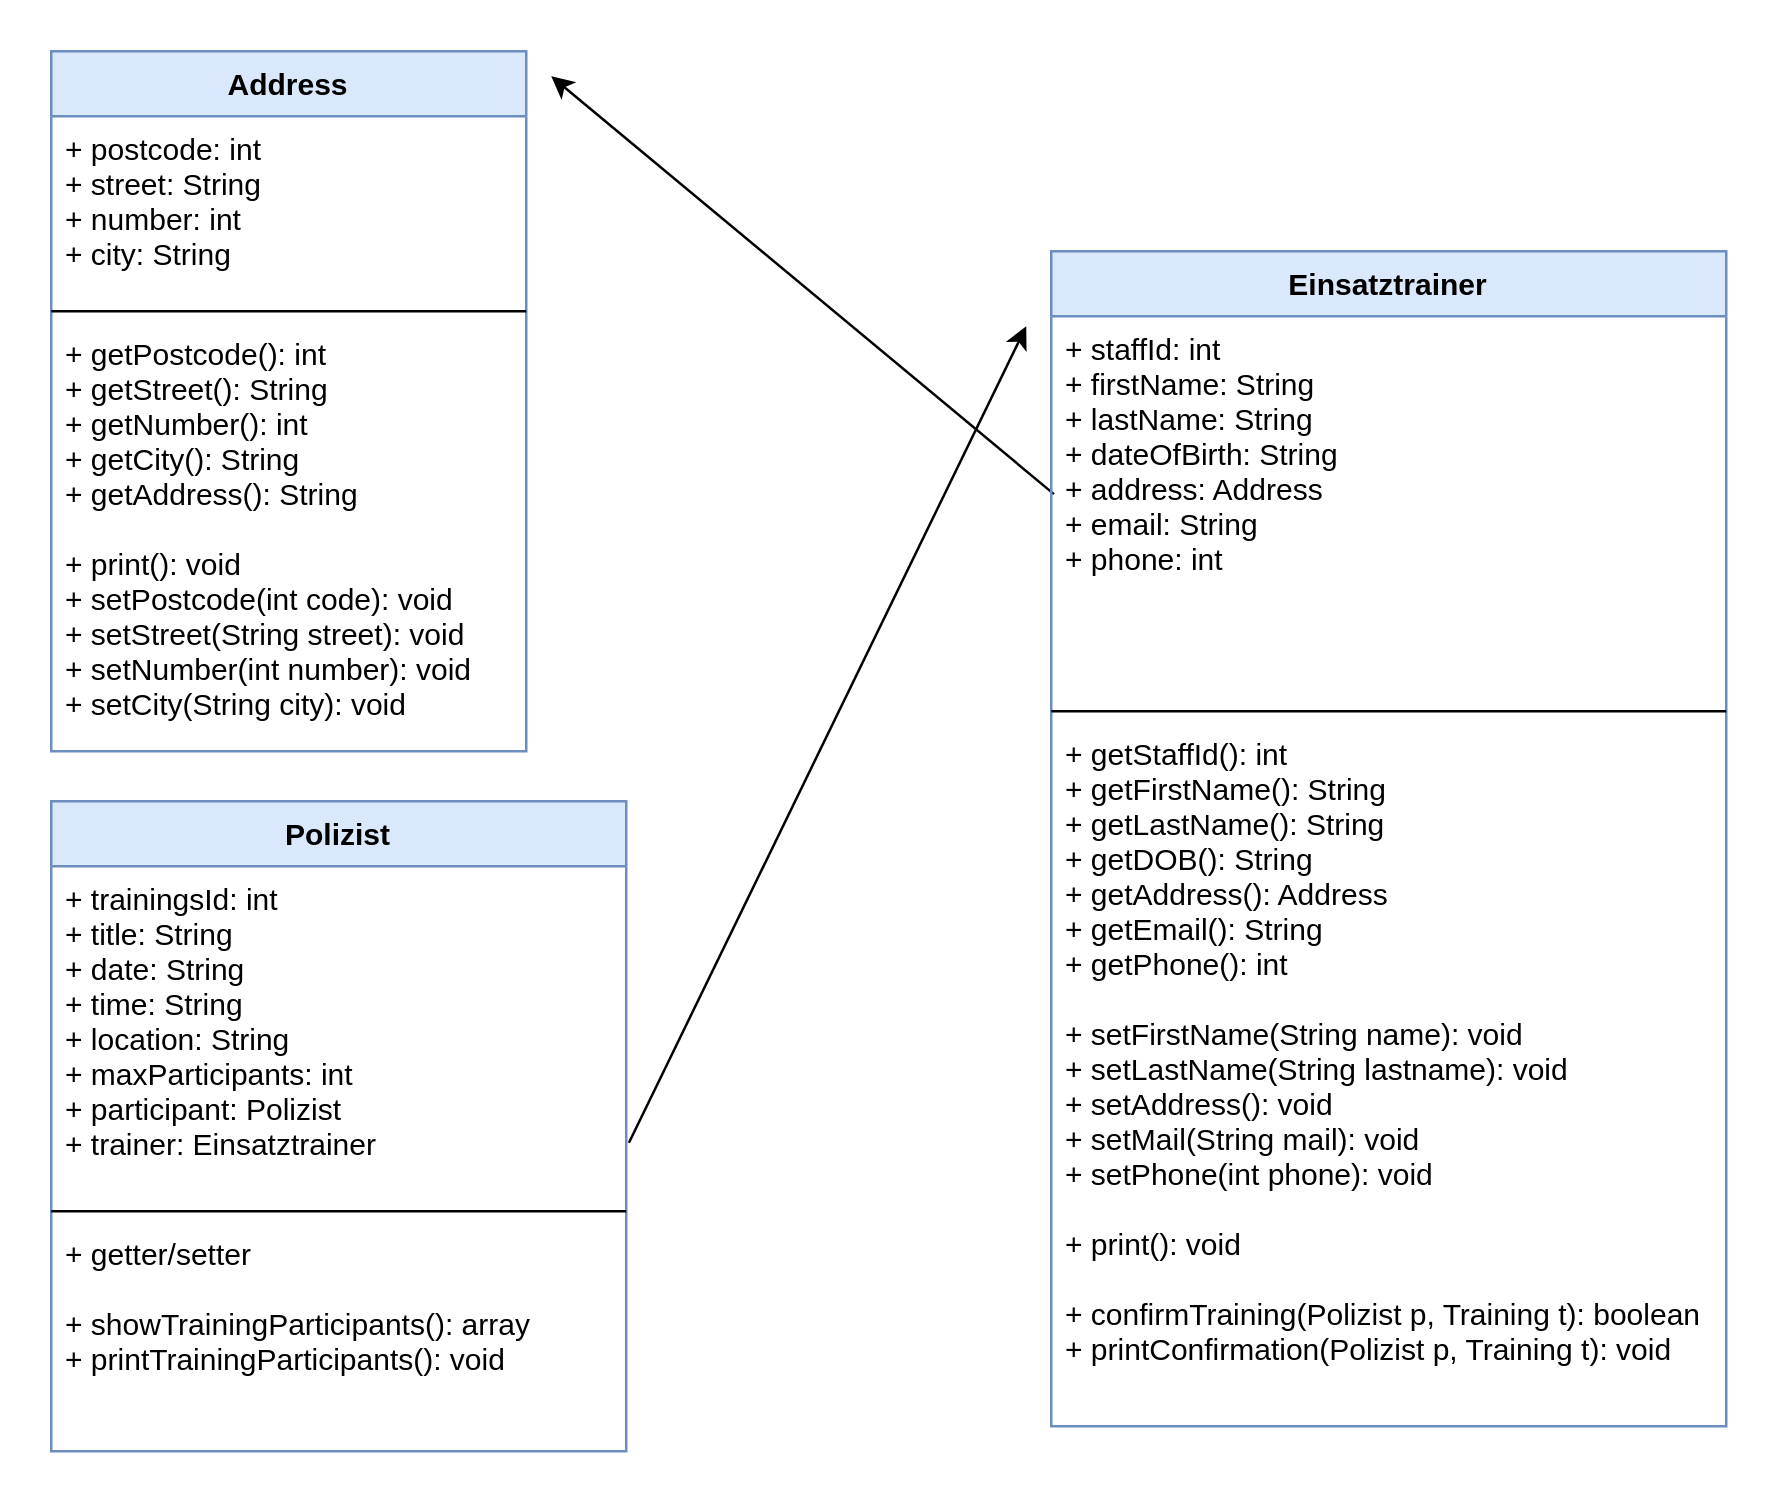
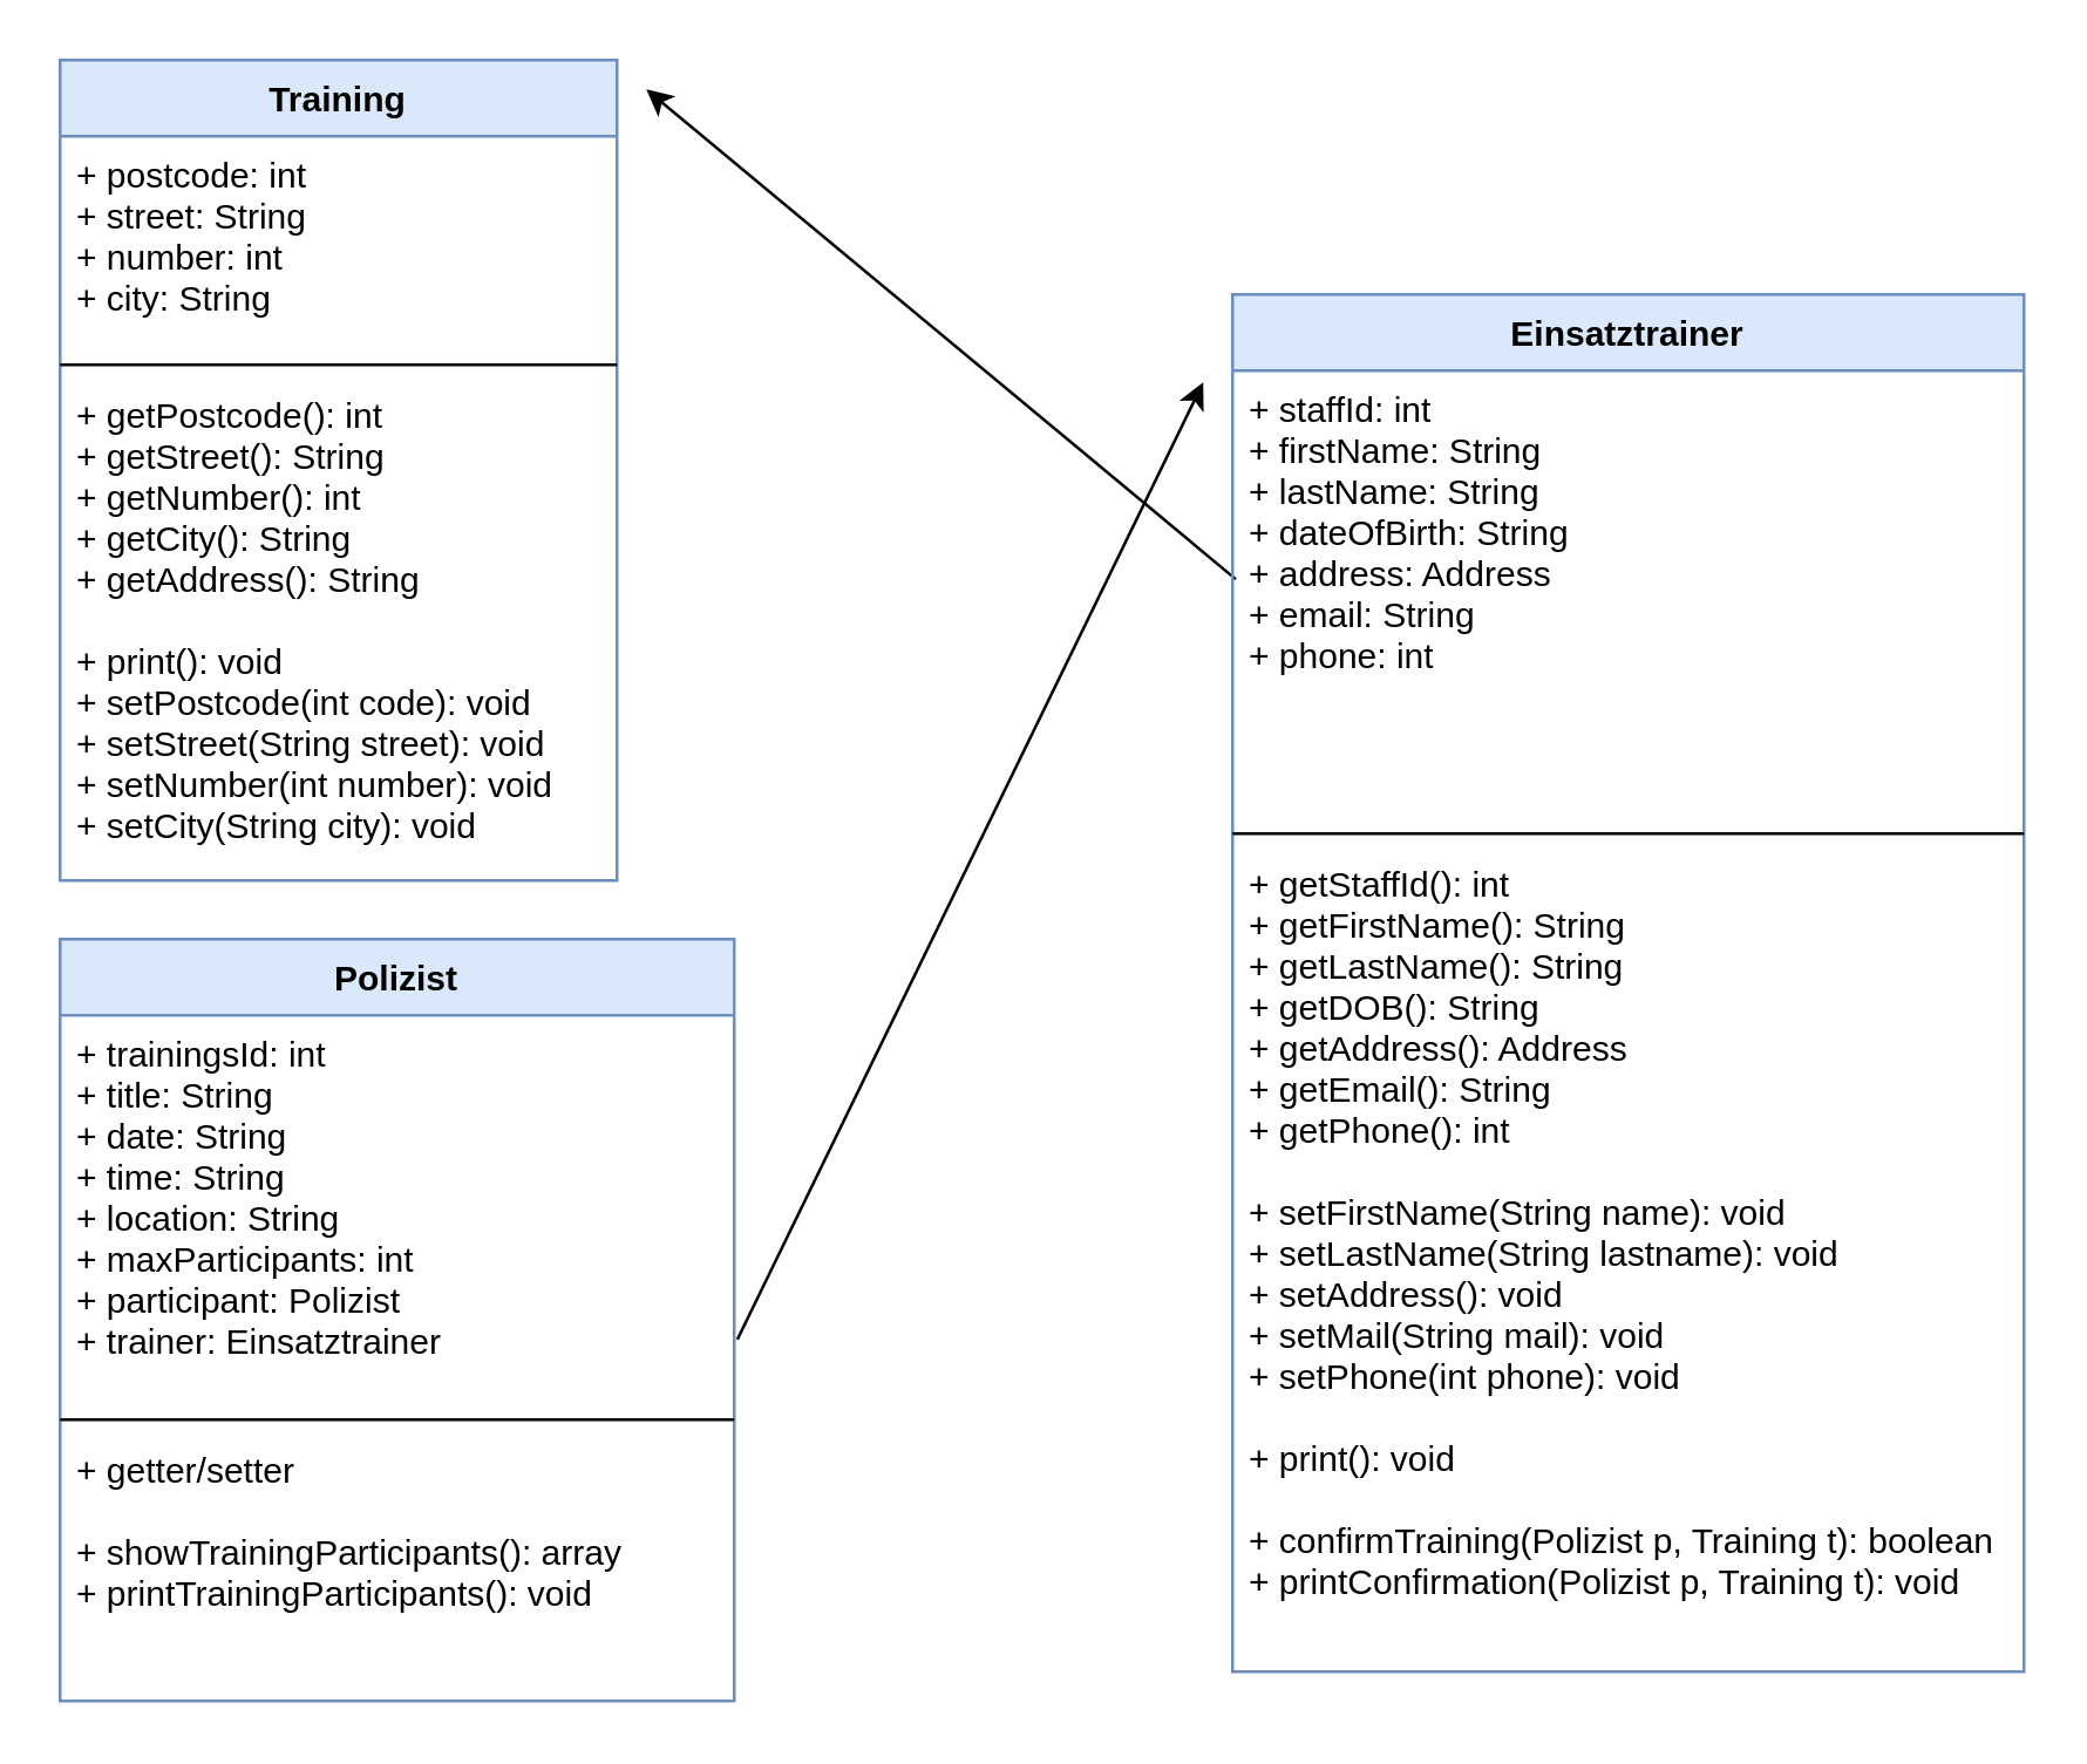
- <mxCell id="2" value="Address" style="swimlane;fontStyle=1;align=center;verticalAlign=top;childLayout=stackLayout;horizontal=1;startSize=26;horizontalStack=0;resizeParent=1;resizeParentMax=0;resizeLast=0;collapsible=1;marginBottom=0;fillColor=#dae8fc;strokeColor=#6c8ebf;" parent="1" vertex="1"><mxGeometry x="20" y="20" width="190" height="280" as="geometry" /></mxCell>
+ <mxCell id="2" value="Training" style="swimlane;fontStyle=1;align=center;verticalAlign=top;childLayout=stackLayout;horizontal=1;startSize=26;horizontalStack=0;resizeParent=1;resizeParentMax=0;resizeLast=0;collapsible=1;marginBottom=0;fillColor=#dae8fc;strokeColor=#6c8ebf;" parent="1" vertex="1"><mxGeometry x="20" y="20" width="190" height="280" as="geometry" /></mxCell>
